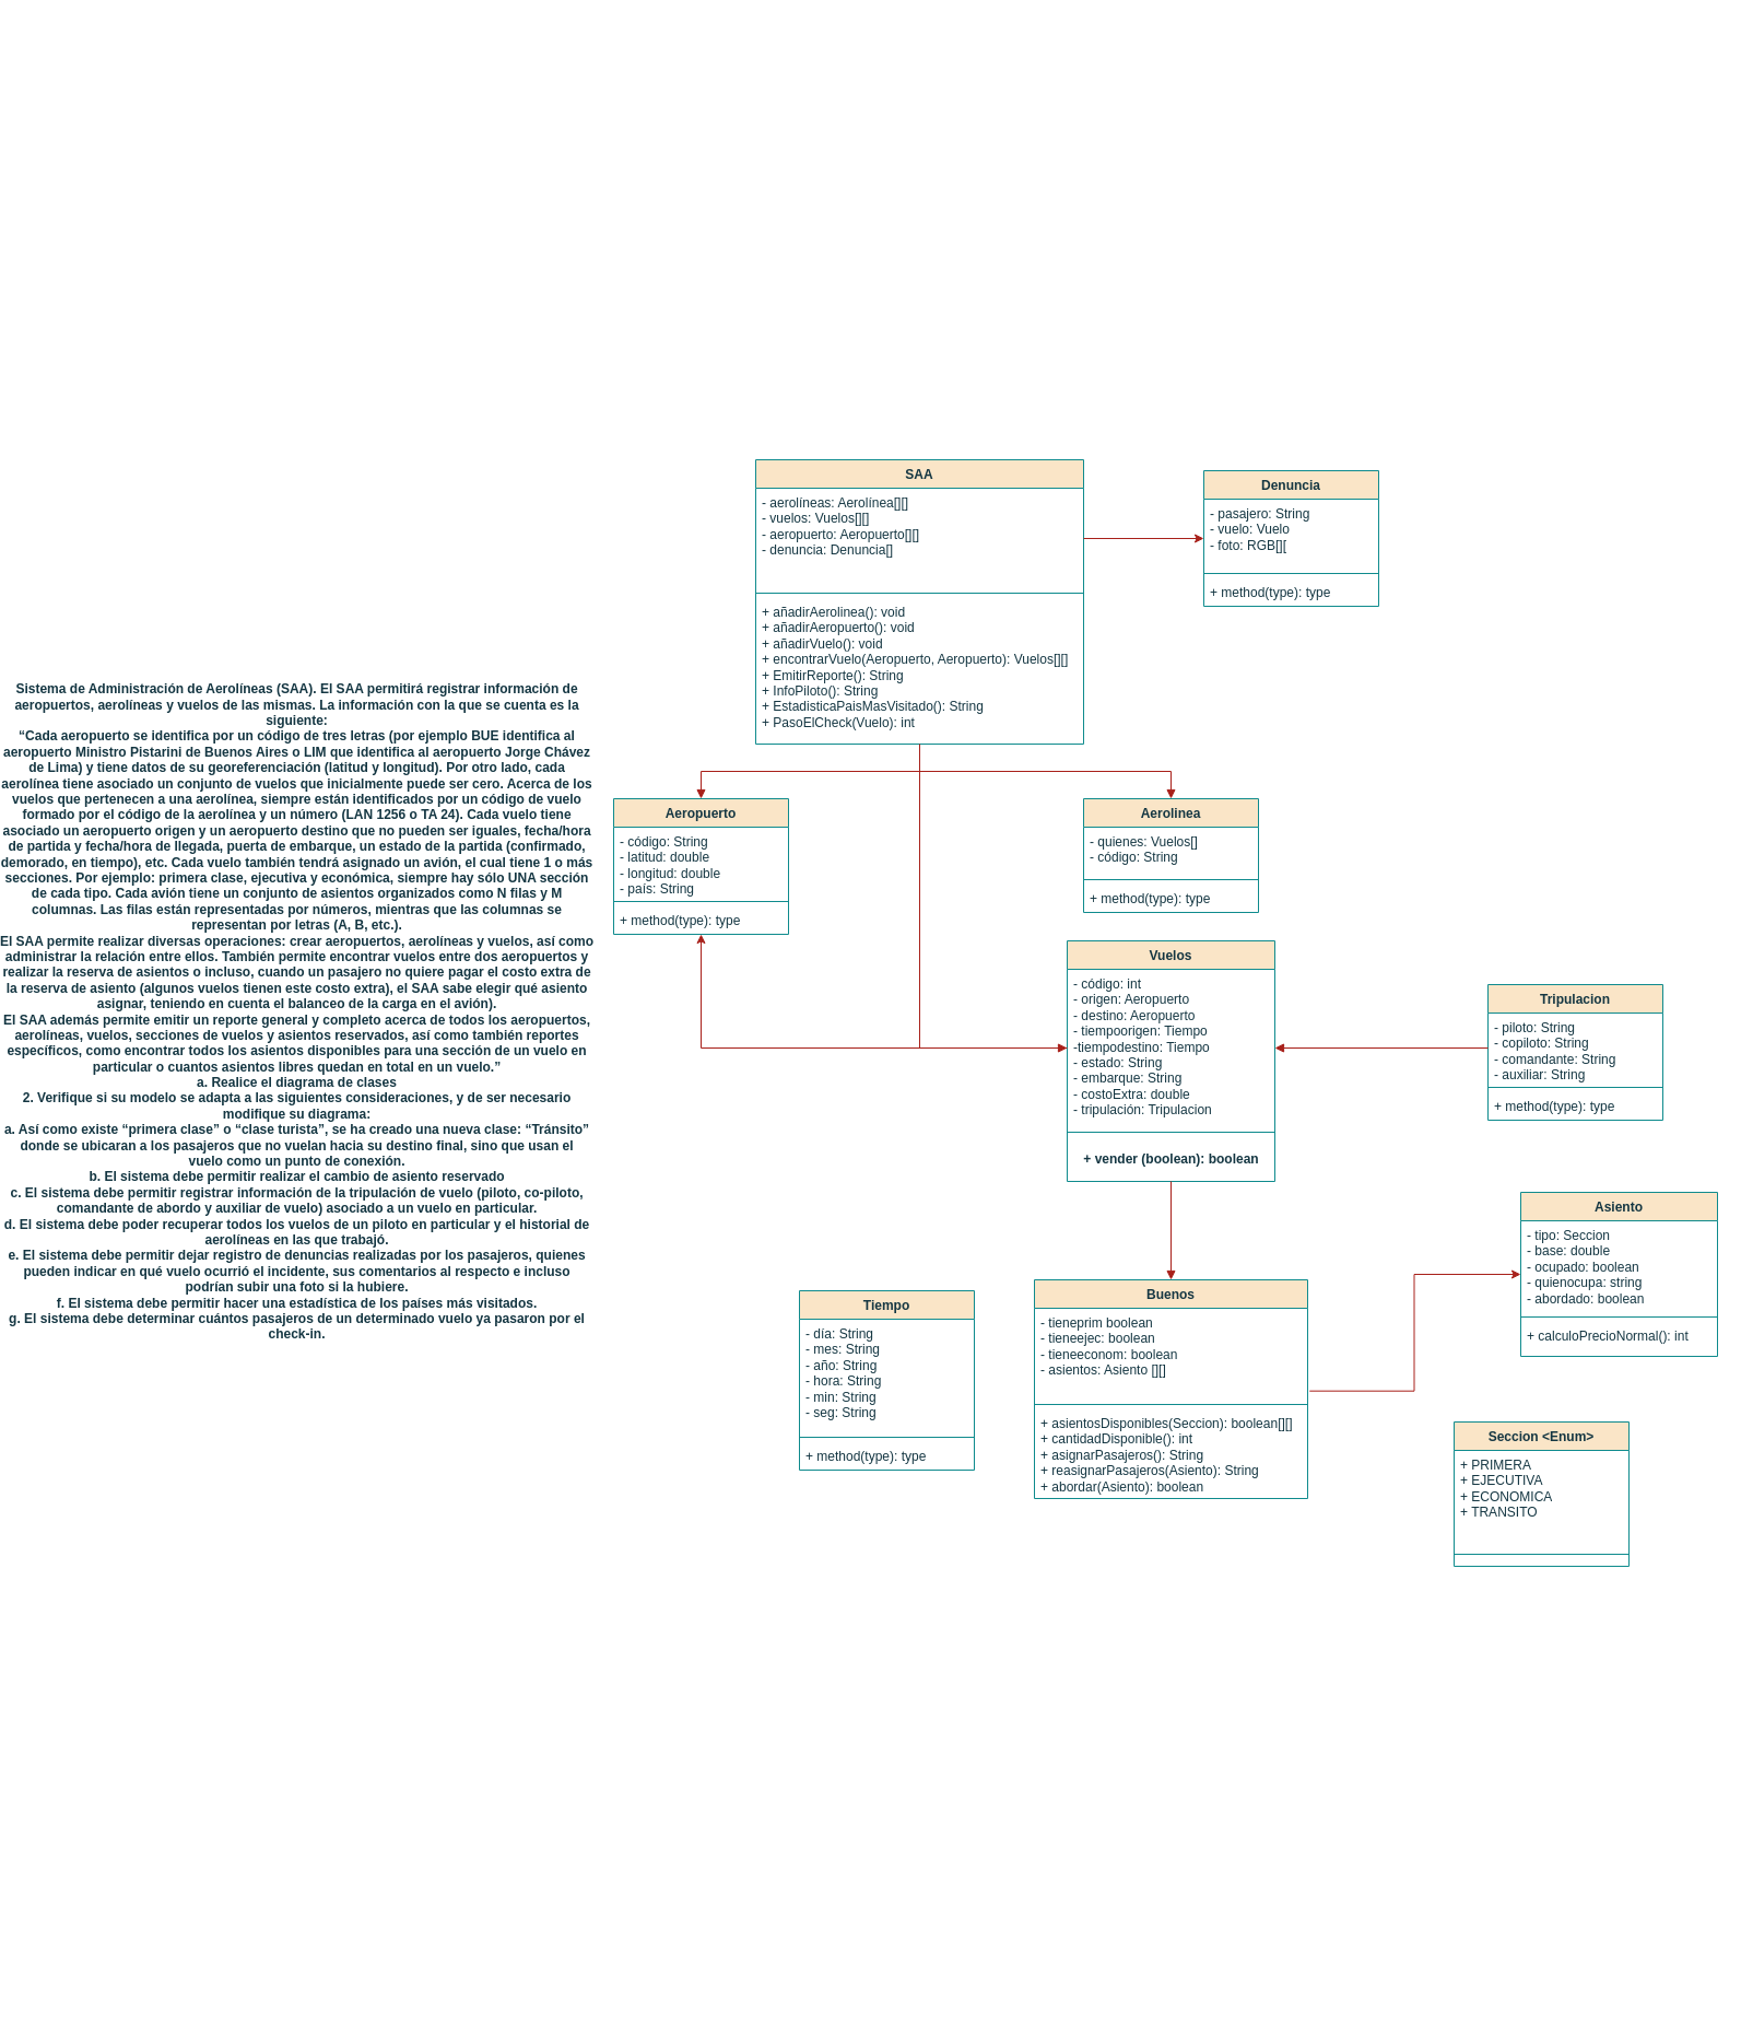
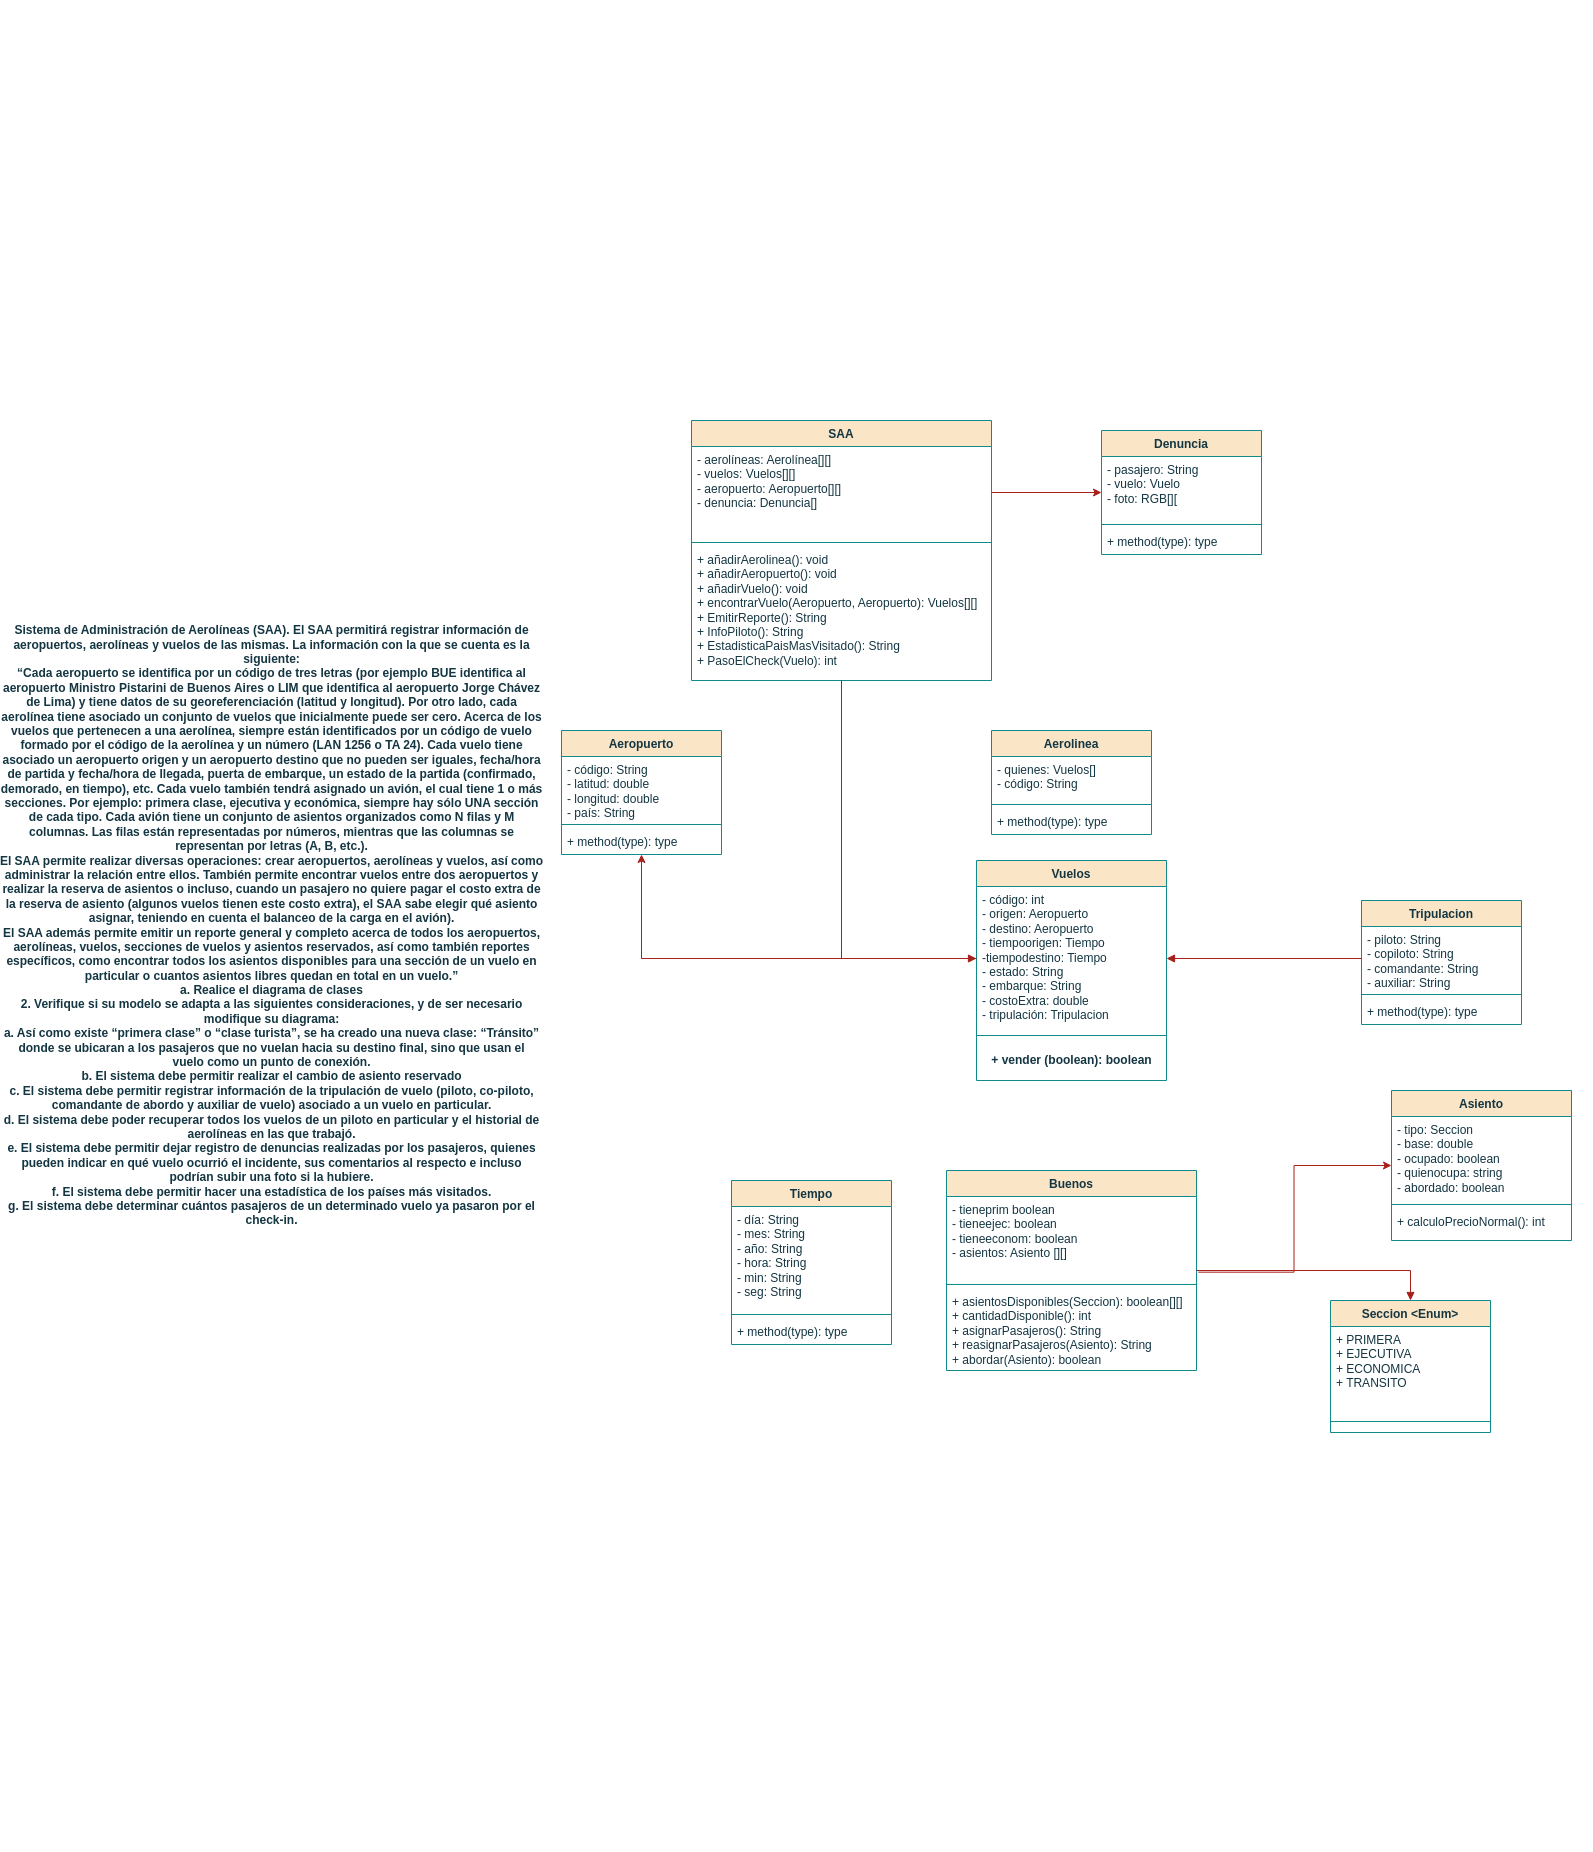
- <mxCell id="2" style="edgeStyle=orthogonalEdgeStyle;rounded=0;orthogonalLoop=1;jettySize=auto;html=1;exitX=0.5;exitY=0;exitDx=0;exitDy=0;startArrow=block;startFill=1;endArrow=none;endFill=0;labelBackgroundColor=none;strokeColor=#A8201A;fontColor=default;" edge="1" parent="1" source="3" target="17"><mxGeometry relative="1" as="geometry" /></mxCell>
- <mxCell id="7" style="edgeStyle=orthogonalEdgeStyle;rounded=0;orthogonalLoop=1;jettySize=auto;html=1;exitX=0.5;exitY=0;exitDx=0;exitDy=0;endArrow=none;endFill=0;startArrow=block;startFill=1;labelBackgroundColor=none;strokeColor=#A8201A;fontColor=default;" edge="1" parent="1" source="8" target="17"><mxGeometry relative="1" as="geometry" /></mxCell>
- <mxCell id="26" style="edgeStyle=orthogonalEdgeStyle;rounded=0;orthogonalLoop=1;jettySize=auto;html=1;exitX=0.5;exitY=0;exitDx=0;exitDy=0;strokeColor=#A8201A;fontColor=#143642;fillColor=#FAE5C7;startArrow=block;startFill=1;endArrow=none;endFill=0;" edge="1" parent="1" source="27" target="12"><mxGeometry relative="1" as="geometry" /></mxCell>
+ <mxCell id="36" style="edgeStyle=orthogonalEdgeStyle;rounded=0;orthogonalLoop=1;jettySize=auto;html=1;exitX=0.5;exitY=0;exitDx=0;exitDy=0;strokeColor=#A8201A;fontColor=#143642;fillColor=#FAE5C7;startArrow=block;startFill=1;endArrow=none;endFill=0;" edge="1" parent="1" source="37" target="27"><mxGeometry relative="1" as="geometry" /></mxCell>
